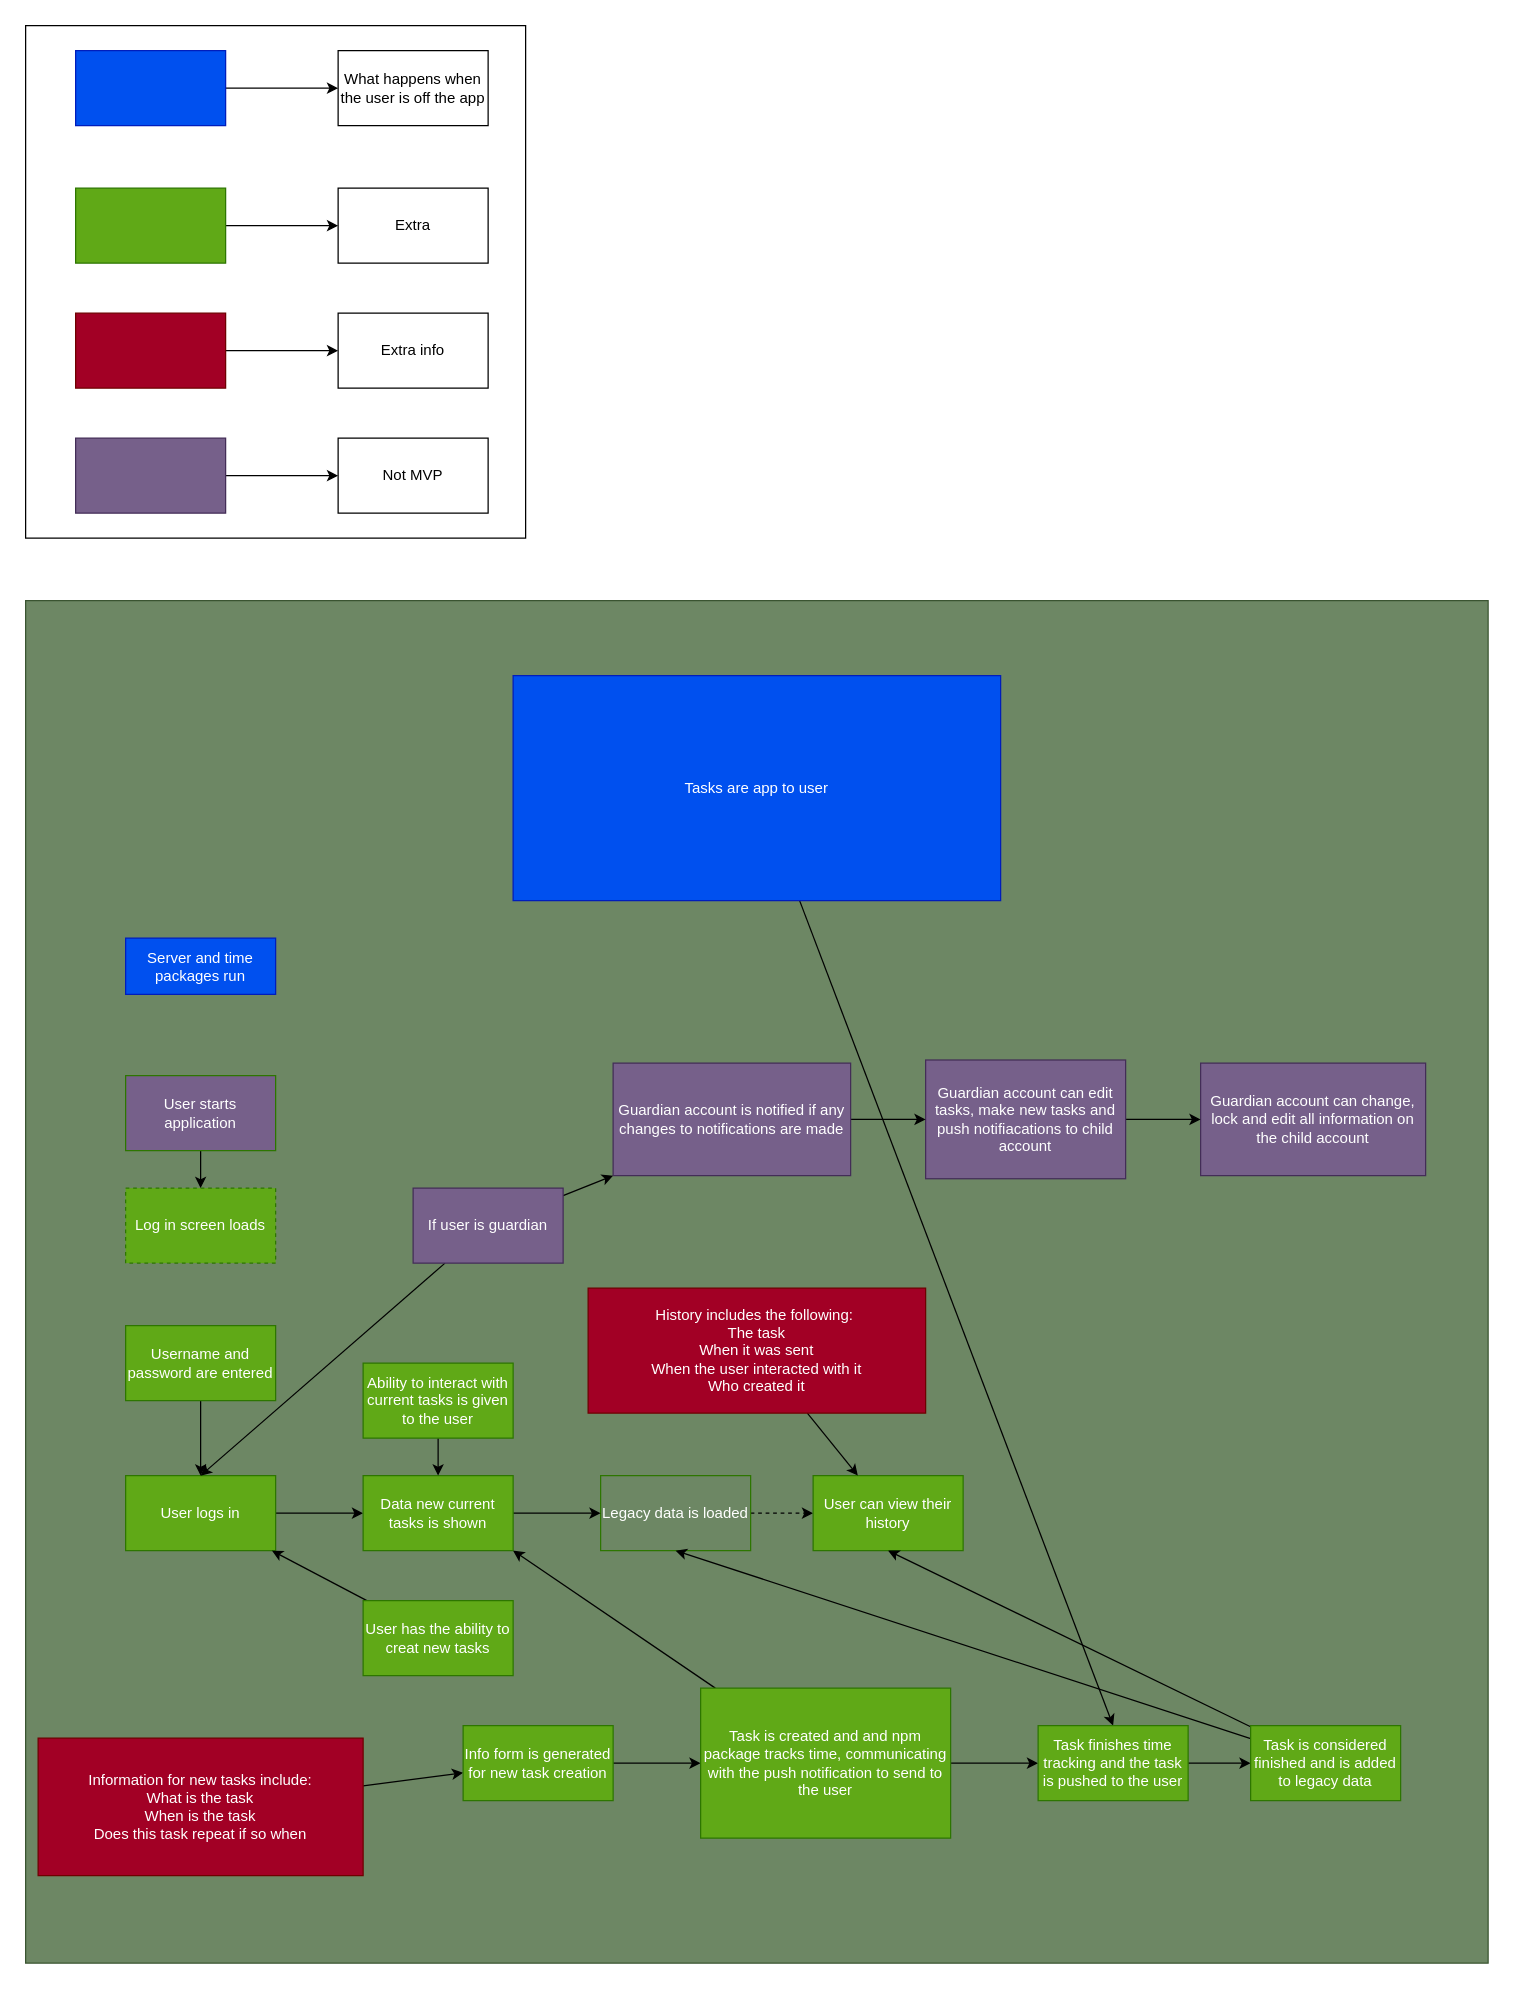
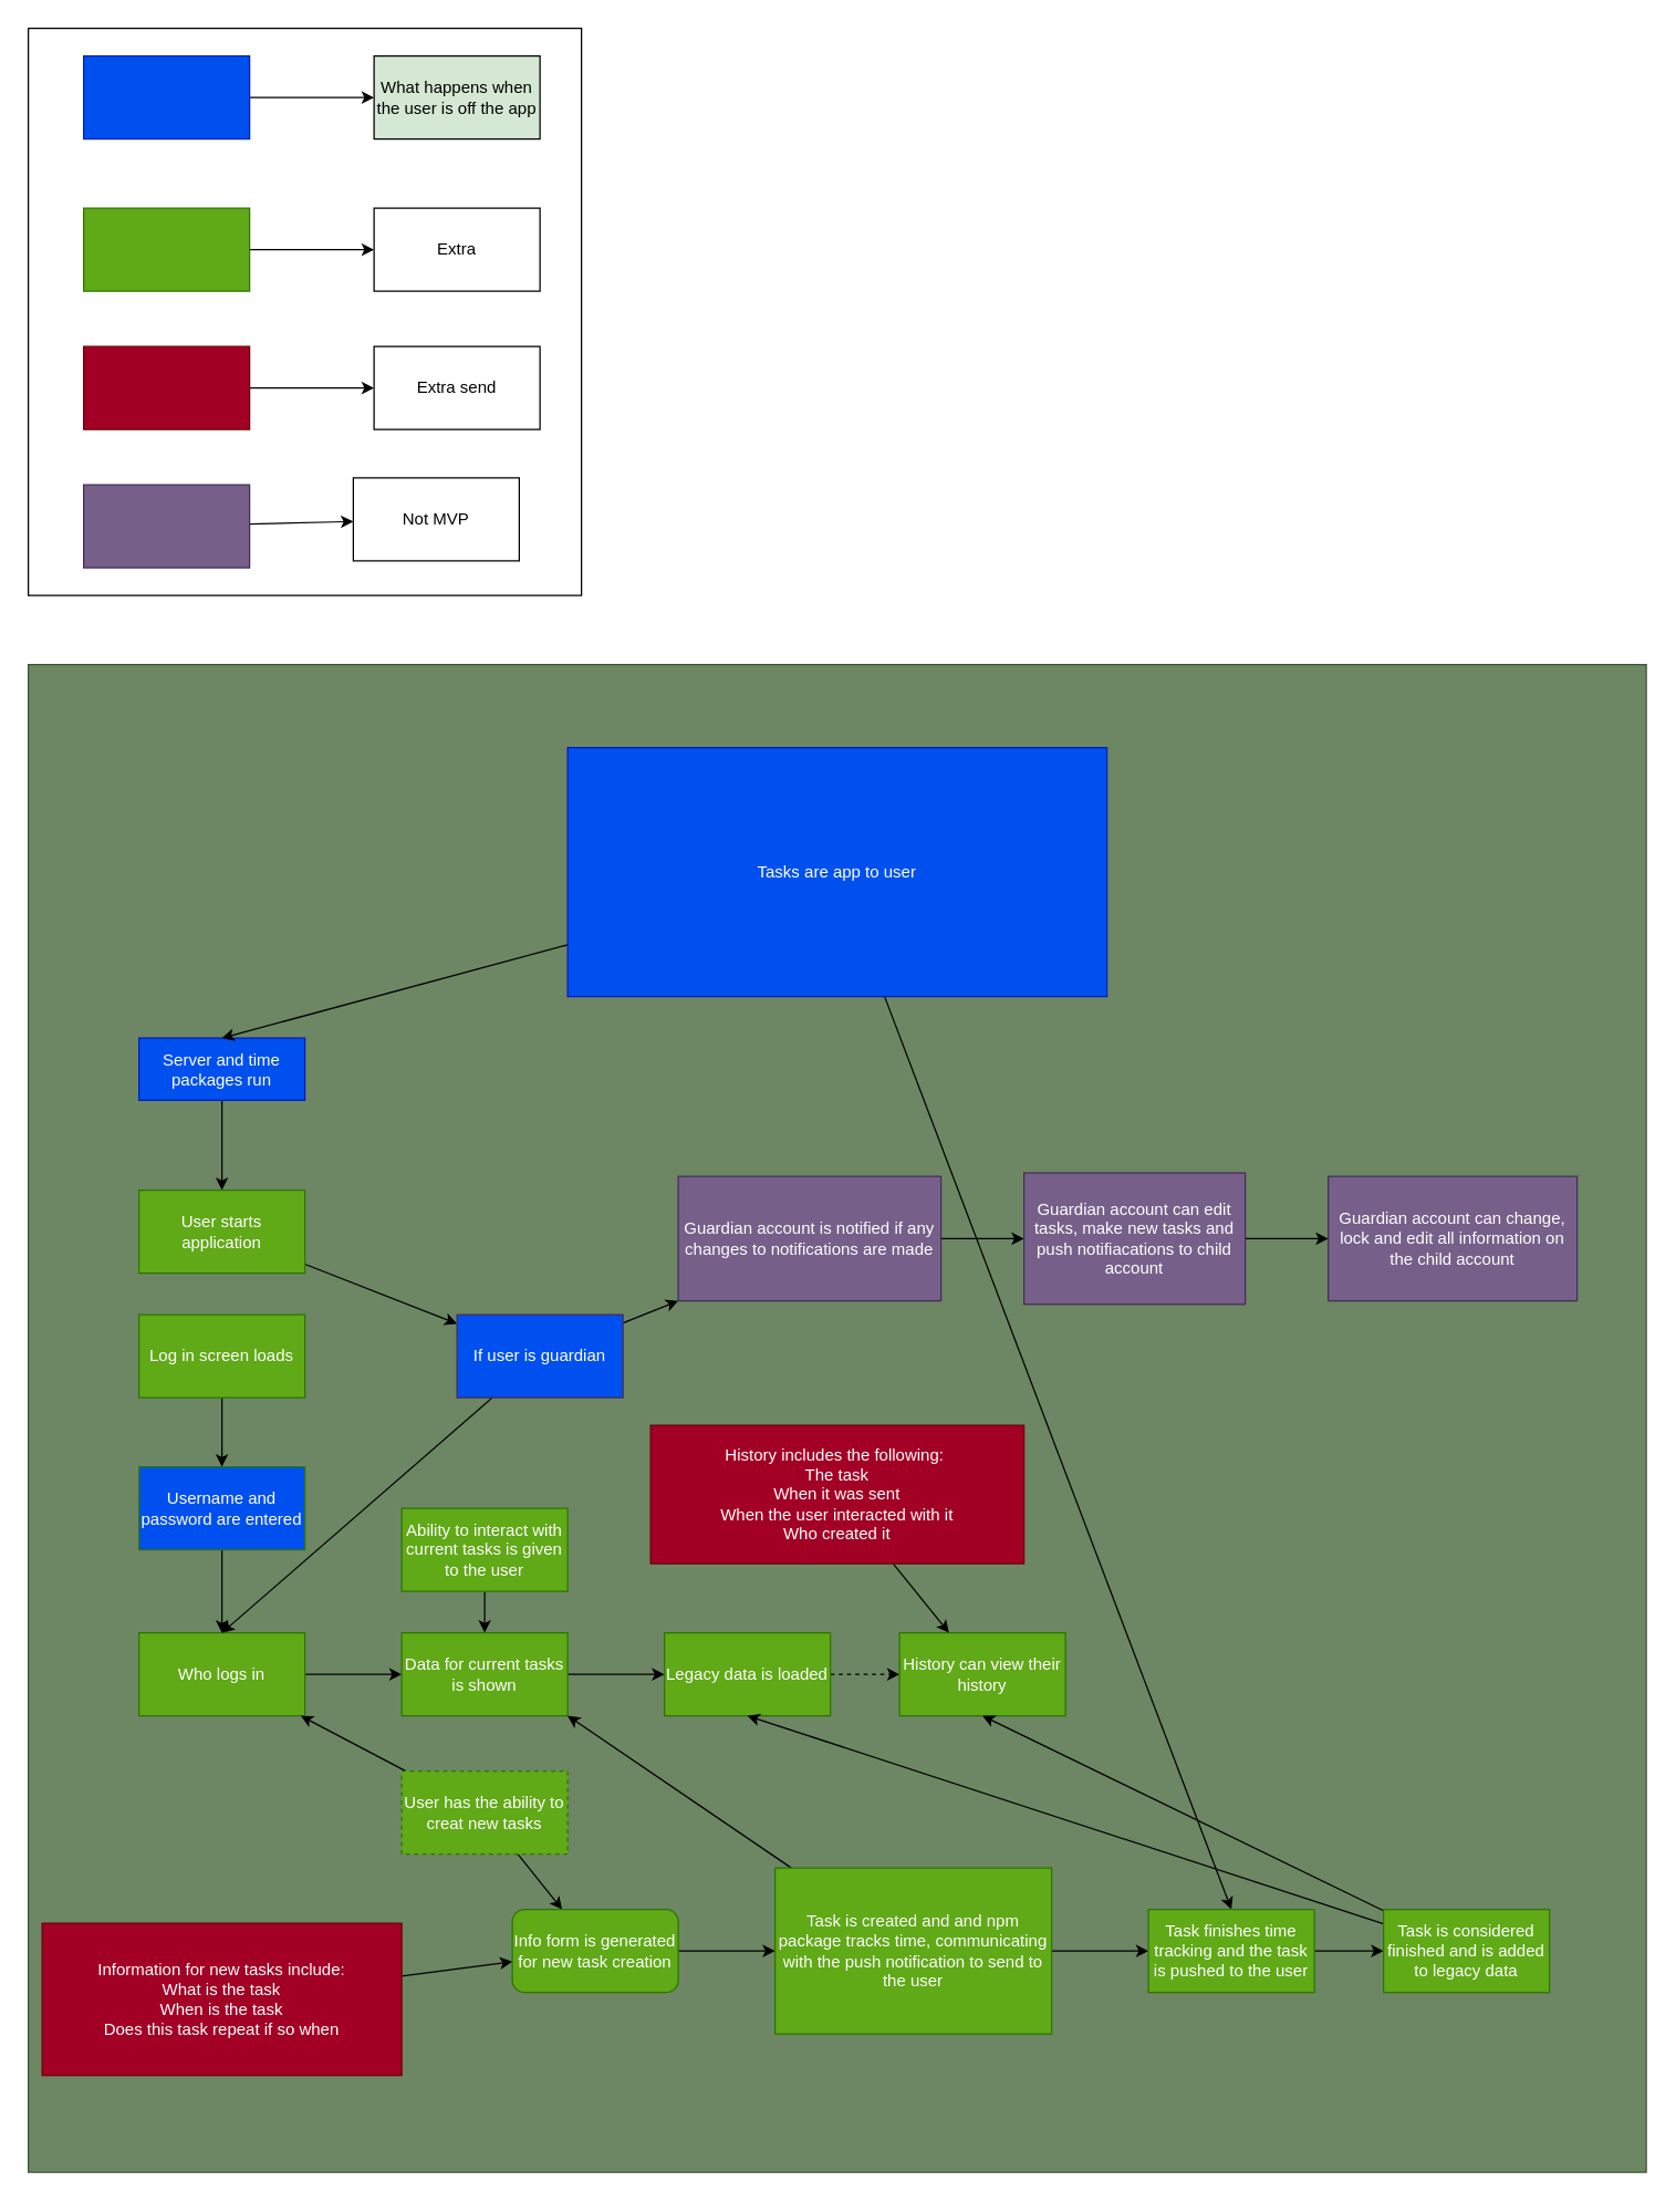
- <mxCell id="51" value="What happens when the user is off the app" style="rounded=0;whiteSpace=wrap;html=1;" vertex="1" parent="1"><mxGeometry x="270" y="40" width="120" height="60" as="geometry" /></mxCell>
+ <mxCell id="51" value="What happens when the user is off the app" style="rounded=0;whiteSpace=wrap;html=1;fillColor=#d5e8d4;" vertex="1" parent="1"><mxGeometry x="270" y="40" width="120" height="60" as="geometry" /></mxCell>
- <mxCell id="56" value="Extra info" style="rounded=0;whiteSpace=wrap;html=1;" vertex="1" parent="1"><mxGeometry x="270" y="250" width="120" height="60" as="geometry" /></mxCell>
+ <mxCell id="56" value="Extra send" style="rounded=0;whiteSpace=wrap;html=1;" vertex="1" parent="1"><mxGeometry x="270" y="250" width="120" height="60" as="geometry" /></mxCell>
- <mxCell id="41" value="Not MVP" style="rounded=0;whiteSpace=wrap;html=1;" vertex="1" parent="1"><mxGeometry x="270" y="350" width="120" height="60" as="geometry" /></mxCell>
+ <mxCell id="41" value="Not MVP" style="rounded=0;whiteSpace=wrap;html=1;" vertex="1" parent="1"><mxGeometry x="255" y="345" width="120" height="60" as="geometry" /></mxCell>
+ <mxCell id="21" style="edgeStyle=none;html=1;entryX=0.5;entryY=0;entryDx=0;entryDy=0;" edge="1" parent="1" source="23" target="16"><mxGeometry relative="1" as="geometry"><mxPoint x="160" y="840" as="targetPoint" /></mxGeometry></mxCell>
+ <mxCell id="15" value="" style="edgeStyle=none;html=1;" edge="1" parent="1" source="16" target="25"><mxGeometry relative="1" as="geometry" /></mxCell>
- <mxCell id="25" value="User starts application" style="rounded=0;whiteSpace=wrap;html=1;fillColor=#76608a;fontColor=#ffffff;strokeColor=#2D7600;" vertex="1" parent="1"><mxGeometry x="100" y="860" width="120" height="60" as="geometry" /></mxCell>
+ <mxCell id="25" value="User starts application" style="rounded=0;whiteSpace=wrap;html=1;fillColor=#60a917;fontColor=#ffffff;strokeColor=#2D7600;" vertex="1" parent="1"><mxGeometry x="100" y="860" width="120" height="60" as="geometry" /></mxCell>
- <mxCell id="24" value="" style="edgeStyle=none;html=1;" edge="1" parent="1" source="25" target="13"><mxGeometry relative="1" as="geometry" /></mxCell>
+ <mxCell id="24" value="" style="edgeStyle=none;html=1;" edge="1" parent="1" source="25" target="49"><mxGeometry relative="1" as="geometry" /></mxCell>
- <mxCell id="13" value="Log in screen loads" style="rounded=0;whiteSpace=wrap;html=1;fillColor=#60a917;fontColor=#ffffff;strokeColor=#2D7600;dashed=1;" vertex="1" parent="1"><mxGeometry x="100" y="950" width="120" height="60" as="geometry" /></mxCell>
+ <mxCell id="13" value="Log in screen loads" style="rounded=0;whiteSpace=wrap;html=1;fillColor=#60a917;fontColor=#ffffff;strokeColor=#2D7600;" vertex="1" parent="1"><mxGeometry x="100" y="950" width="120" height="60" as="geometry" /></mxCell>
- <mxCell id="49" value="If user is guardian" style="rounded=0;whiteSpace=wrap;html=1;fillColor=#76608a;fontColor=#ffffff;strokeColor=#432D57;" vertex="1" parent="1"><mxGeometry x="330" y="950" width="120" height="60" as="geometry" /></mxCell>
+ <mxCell id="49" value="If user is guardian" style="rounded=0;whiteSpace=wrap;html=1;fillColor=#0050ef;fontColor=#ffffff;strokeColor=#432D57;" vertex="1" parent="1"><mxGeometry x="330" y="950" width="120" height="60" as="geometry" /></mxCell>
+ <mxCell id="12" value="" style="edgeStyle=none;html=1;" edge="1" parent="1" source="13" target="11"><mxGeometry relative="1" as="geometry" /></mxCell>
- <mxCell id="11" value="Username and password are entered" style="rounded=0;whiteSpace=wrap;html=1;fillColor=#60a917;fontColor=#ffffff;strokeColor=#2D7600;" vertex="1" parent="1"><mxGeometry x="100" y="1060" width="120" height="60" as="geometry" /></mxCell>
+ <mxCell id="11" value="Username and password are entered" style="rounded=0;whiteSpace=wrap;html=1;fillColor=#0050ef;fontColor=#ffffff;strokeColor=#2D7600;" vertex="1" parent="1"><mxGeometry x="100" y="1060" width="120" height="60" as="geometry" /></mxCell>
- <mxCell id="5" value="User logs in" style="rounded=0;whiteSpace=wrap;html=1;fillColor=#60a917;fontColor=#ffffff;strokeColor=#2D7600;" vertex="1" parent="1"><mxGeometry x="100" y="1180" width="120" height="60" as="geometry" /></mxCell>
+ <mxCell id="5" value="Who logs in" style="rounded=0;whiteSpace=wrap;html=1;fillColor=#60a917;fontColor=#ffffff;strokeColor=#2D7600;" vertex="1" parent="1"><mxGeometry x="100" y="1180" width="120" height="60" as="geometry" /></mxCell>
- <mxCell id="9" value="Data new current tasks is shown" style="rounded=0;whiteSpace=wrap;html=1;fillColor=#60a917;fontColor=#ffffff;strokeColor=#2D7600;" vertex="1" parent="1"><mxGeometry x="290" y="1180" width="120" height="60" as="geometry" /></mxCell>
+ <mxCell id="9" value="Data for current tasks is shown" style="rounded=0;whiteSpace=wrap;html=1;fillColor=#60a917;fontColor=#ffffff;strokeColor=#2D7600;" vertex="1" parent="1"><mxGeometry x="290" y="1180" width="120" height="60" as="geometry" /></mxCell>
- <mxCell id="7" value="Legacy data is loaded" style="rounded=0;whiteSpace=wrap;html=1;fillColor=#6d8764;fontColor=#ffffff;strokeColor=#2D7600;" vertex="1" parent="1"><mxGeometry x="480" y="1180" width="120" height="60" as="geometry" /></mxCell>
+ <mxCell id="7" value="Legacy data is loaded" style="rounded=0;whiteSpace=wrap;html=1;fillColor=#60a917;fontColor=#ffffff;strokeColor=#2D7600;" vertex="1" parent="1"><mxGeometry x="480" y="1180" width="120" height="60" as="geometry" /></mxCell>
- <mxCell id="14" value="User can view their history" style="rounded=0;whiteSpace=wrap;html=1;fillColor=#60a917;fontColor=#ffffff;strokeColor=#2D7600;" vertex="1" parent="1"><mxGeometry x="650" y="1180" width="120" height="60" as="geometry" /></mxCell>
+ <mxCell id="14" value="History can view their history" style="rounded=0;whiteSpace=wrap;html=1;fillColor=#60a917;fontColor=#ffffff;strokeColor=#2D7600;" vertex="1" parent="1"><mxGeometry x="650" y="1180" width="120" height="60" as="geometry" /></mxCell>
- <mxCell id="28" value="User has the ability to creat new tasks" style="rounded=0;whiteSpace=wrap;html=1;fillColor=#60a917;fontColor=#ffffff;strokeColor=#2D7600;" vertex="1" parent="1"><mxGeometry x="290" y="1280" width="120" height="60" as="geometry" /></mxCell>
+ <mxCell id="28" value="User has the ability to creat new tasks" style="rounded=0;whiteSpace=wrap;html=1;fillColor=#60a917;fontColor=#ffffff;strokeColor=#2D7600;dashed=1;" vertex="1" parent="1"><mxGeometry x="290" y="1280" width="120" height="60" as="geometry" /></mxCell>
+ <mxCell id="27" value="" style="edgeStyle=none;html=1;" edge="1" parent="1" source="28" target="32"><mxGeometry relative="1" as="geometry" /></mxCell>
- <mxCell id="32" value="Info form is generated for new task creation" style="rounded=0;whiteSpace=wrap;html=1;fillColor=#60a917;fontColor=#ffffff;strokeColor=#2D7600;" vertex="1" parent="1"><mxGeometry x="370" y="1380" width="120" height="60" as="geometry" /></mxCell>
+ <mxCell id="32" value="Info form is generated for new task creation" style="whiteSpace=wrap;html=1;fillColor=#60a917;fontColor=#ffffff;strokeColor=#2D7600;rounded=1;" vertex="1" parent="1"><mxGeometry x="370" y="1380" width="120" height="60" as="geometry" /></mxCell>
